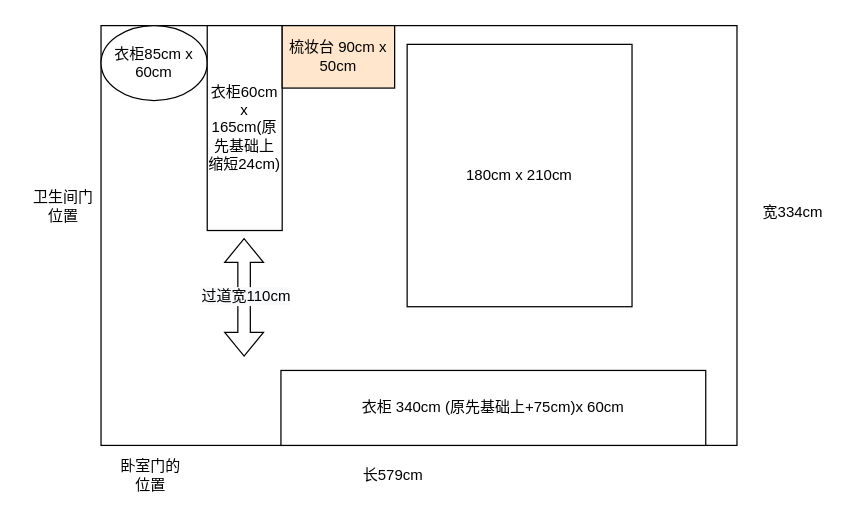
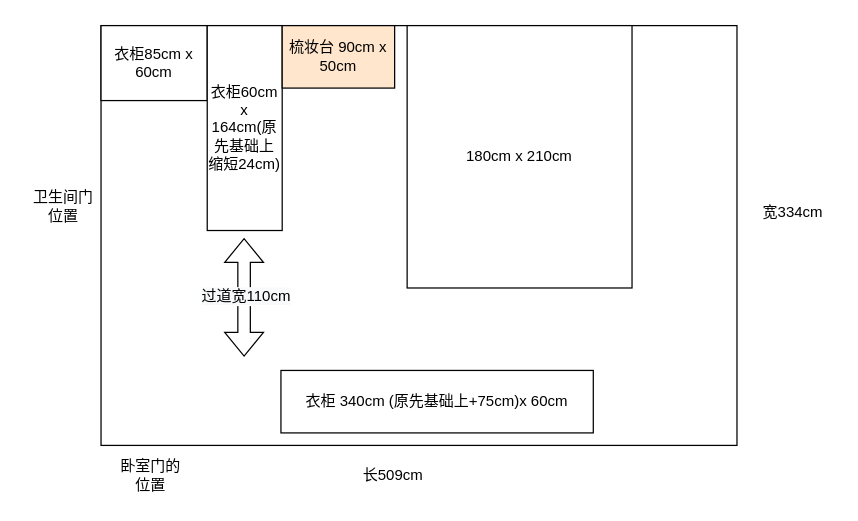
- <mxCell id="3" value="衣柜85cm x 60cm" style="ellipse;whiteSpace=wrap;html=1;" vertex="1" parent="1"><mxGeometry x="80" y="20" width="85" height="60" as="geometry" /></mxCell>
+ <mxCell id="3" value="衣柜85cm x 60cm" style="rounded=0;whiteSpace=wrap;html=1;" vertex="1" parent="1"><mxGeometry x="80" y="20" width="85" height="60" as="geometry" /></mxCell>
- <mxCell id="4" value="衣柜60cm x 165cm(原先基础上缩短24cm)" style="rounded=0;whiteSpace=wrap;html=1;" vertex="1" parent="1"><mxGeometry x="165" y="20" width="60" height="164" as="geometry" /></mxCell>
+ <mxCell id="4" value="衣柜60cm x 164cm(原先基础上缩短24cm)" style="rounded=0;whiteSpace=wrap;html=1;" vertex="1" parent="1"><mxGeometry x="165" y="20" width="60" height="164" as="geometry" /></mxCell>
- <mxCell id="6" value="180cm x 210cm" style="rounded=0;whiteSpace=wrap;html=1;" vertex="1" parent="1"><mxGeometry x="325" y="35" width="180" height="210" as="geometry" /></mxCell>
+ <mxCell id="6" value="180cm x 210cm" style="rounded=0;whiteSpace=wrap;html=1;" vertex="1" parent="1"><mxGeometry x="325" y="20" width="180" height="210" as="geometry" /></mxCell>
- <mxCell id="5" value="衣柜 340cm (原先基础上+75cm)x 60cm" style="rounded=0;whiteSpace=wrap;html=1;" vertex="1" parent="1"><mxGeometry x="224" y="296" width="340" height="60" as="geometry" /></mxCell>
+ <mxCell id="5" value="衣柜 340cm (原先基础上+75cm)x 60cm" style="rounded=0;whiteSpace=wrap;html=1;" vertex="1" parent="1"><mxGeometry x="224" y="296" width="250" height="50" as="geometry" /></mxCell>
- <mxCell id="11" value="长579cm" style="text;html=1;strokeColor=none;fillColor=none;align=center;verticalAlign=middle;whiteSpace=wrap;rounded=0;" vertex="1" parent="1"><mxGeometry x="284" y="365" width="60" height="30" as="geometry" /></mxCell>
+ <mxCell id="11" value="长509cm" style="text;html=1;strokeColor=none;fillColor=none;align=center;verticalAlign=middle;whiteSpace=wrap;rounded=0;" vertex="1" parent="1"><mxGeometry x="284" y="365" width="60" height="30" as="geometry" /></mxCell>
